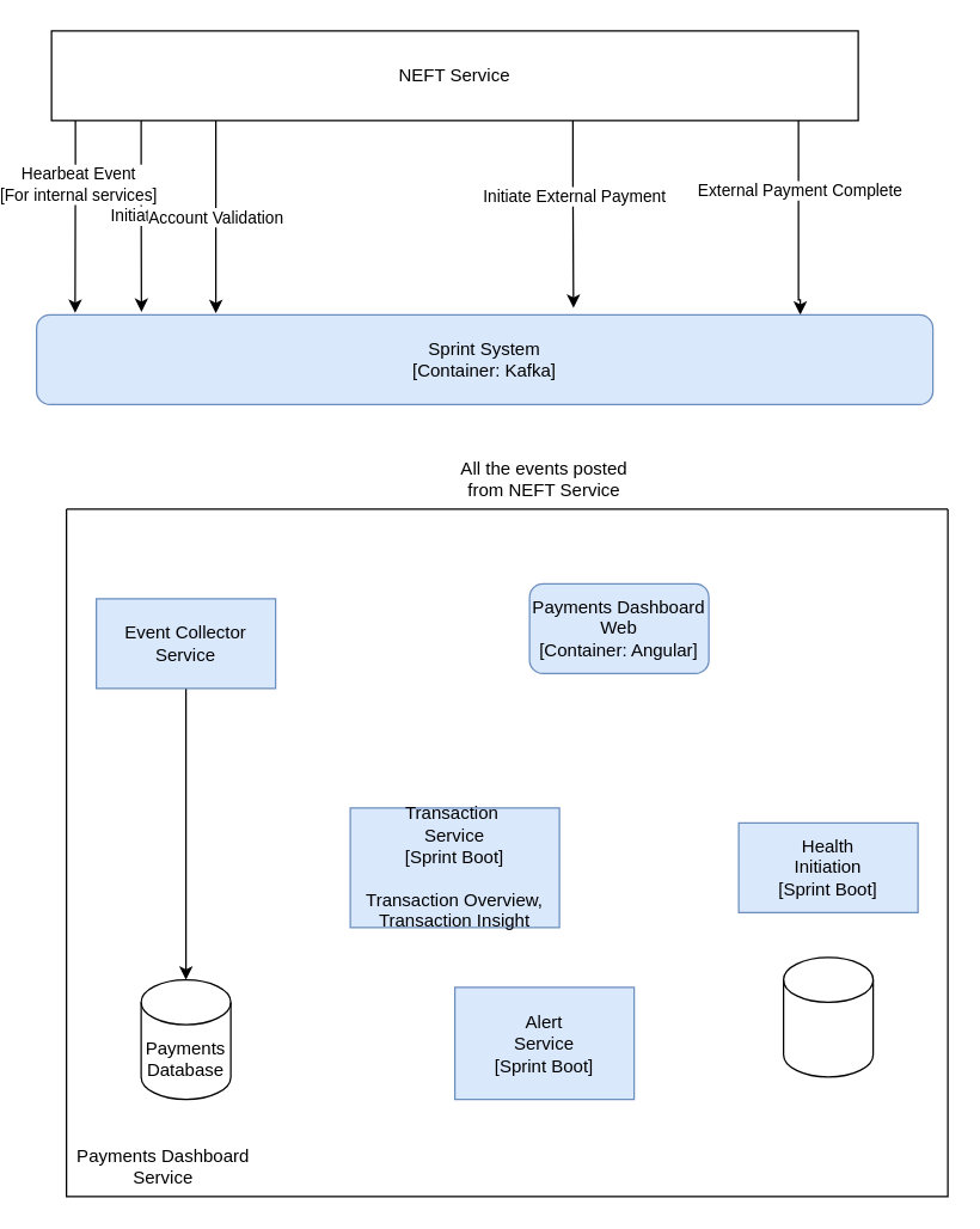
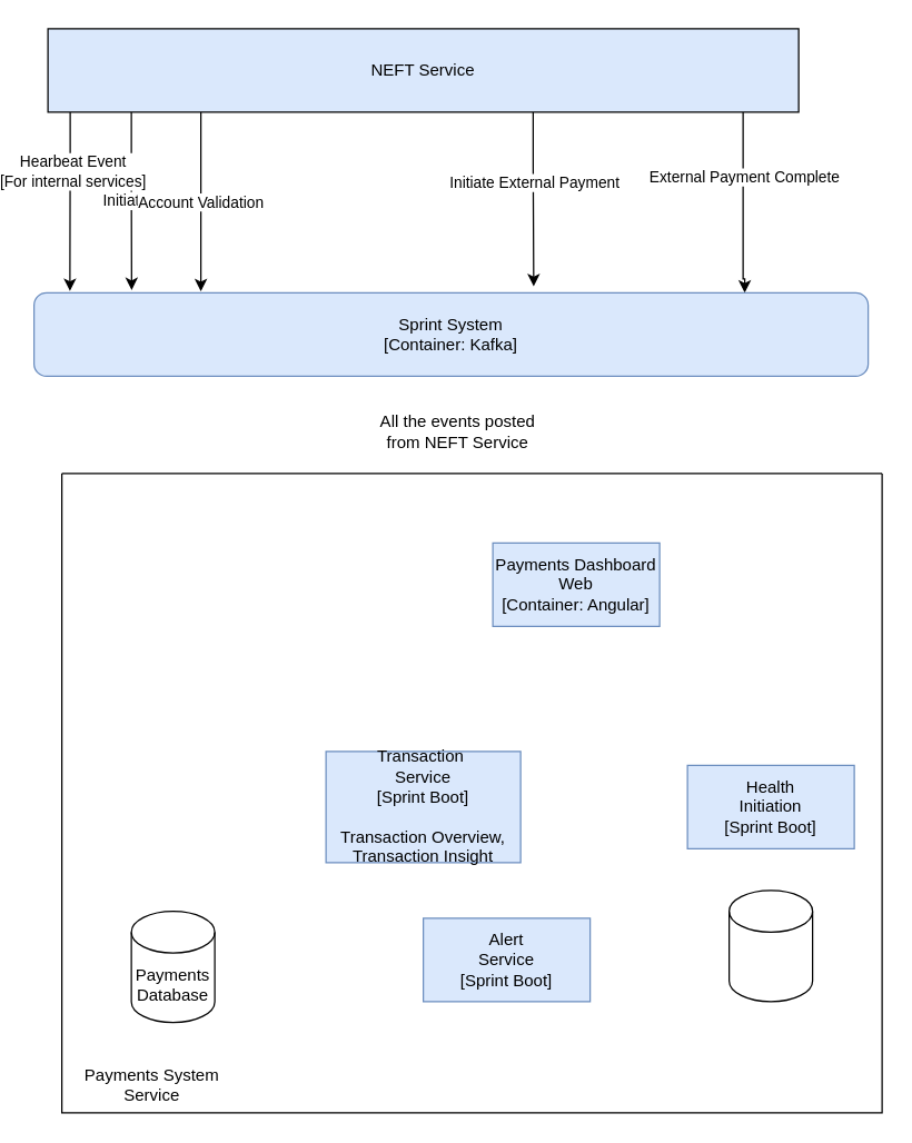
- <mxCell id="10" value="NEFT Service" style="rounded=0;whiteSpace=wrap;html=1;" vertex="1" parent="1"><mxGeometry x="30" y="20" width="540" height="60" as="geometry" /></mxCell>
+ <mxCell id="10" value="NEFT Service" style="rounded=0;whiteSpace=wrap;html=1;fillColor=#dae8fc;" vertex="1" parent="1"><mxGeometry x="30" y="20" width="540" height="60" as="geometry" /></mxCell>
- <mxCell id="22" value="All the events posted from NEFT Service" style="text;html=1;strokeColor=none;fillColor=none;align=center;verticalAlign=middle;whiteSpace=wrap;rounded=0;" vertex="1" parent="1"><mxGeometry x="295" y="310" width="130" height="20" as="geometry" /></mxCell>
+ <mxCell id="22" value="All the events posted from NEFT Service" style="text;html=1;strokeColor=none;fillColor=none;align=center;verticalAlign=middle;whiteSpace=wrap;rounded=0;" vertex="1" parent="1"><mxGeometry x="260" y="300" width="130" height="20" as="geometry" /></mxCell>
- <mxCell id="18" value="Payments Dashboard Web&lt;br&gt;[Container: Angular]" style="whiteSpace=wrap;html=1;fillColor=#dae8fc;strokeColor=#6c8ebf;rounded=1;" vertex="1" parent="12"><mxGeometry x="310" y="50" width="120" height="60" as="geometry" /></mxCell>
+ <mxCell id="18" value="Payments Dashboard Web&lt;br&gt;[Container: Angular]" style="rounded=0;whiteSpace=wrap;html=1;fillColor=#dae8fc;strokeColor=#6c8ebf;" vertex="1" parent="12"><mxGeometry x="310" y="50" width="120" height="60" as="geometry" /></mxCell>
- <mxCell id="14" value="Event Collector Service" style="rounded=0;whiteSpace=wrap;html=1;fillColor=#dae8fc;strokeColor=#6c8ebf;" vertex="1" parent="12"><mxGeometry x="20" y="60" width="120" height="60" as="geometry" /></mxCell>
- <mxCell id="13" style="edgeStyle=orthogonalEdgeStyle;rounded=0;orthogonalLoop=1;jettySize=auto;html=1;entryX=0.5;entryY=0;entryDx=0;entryDy=0;entryPerimeter=0;" edge="1" parent="12" source="14" target="15"><mxGeometry relative="1" as="geometry" /></mxCell>
- <mxCell id="20" value="Alert&lt;br&gt;Service&lt;br&gt;[Sprint Boot]" style="rounded=0;whiteSpace=wrap;html=1;fillColor=#dae8fc;strokeColor=#6c8ebf;" vertex="1" parent="12"><mxGeometry x="260" y="320" width="120" height="75" as="geometry" /></mxCell>
+ <mxCell id="20" value="Alert&lt;br&gt;Service&lt;br&gt;[Sprint Boot]" style="rounded=0;whiteSpace=wrap;html=1;fillColor=#dae8fc;strokeColor=#6c8ebf;" vertex="1" parent="12"><mxGeometry x="260" y="320" width="120" height="60" as="geometry" /></mxCell>
- <mxCell id="16" value="Payments Dashboard Service" style="text;html=1;strokeColor=none;fillColor=none;align=center;verticalAlign=middle;whiteSpace=wrap;rounded=0;" vertex="1" parent="12"><mxGeometry y="430" width="130" height="20" as="geometry" /></mxCell>
+ <mxCell id="16" value="Payments System Service" style="text;html=1;strokeColor=none;fillColor=none;align=center;verticalAlign=middle;whiteSpace=wrap;rounded=0;" vertex="1" parent="12"><mxGeometry y="430" width="130" height="20" as="geometry" /></mxCell>
